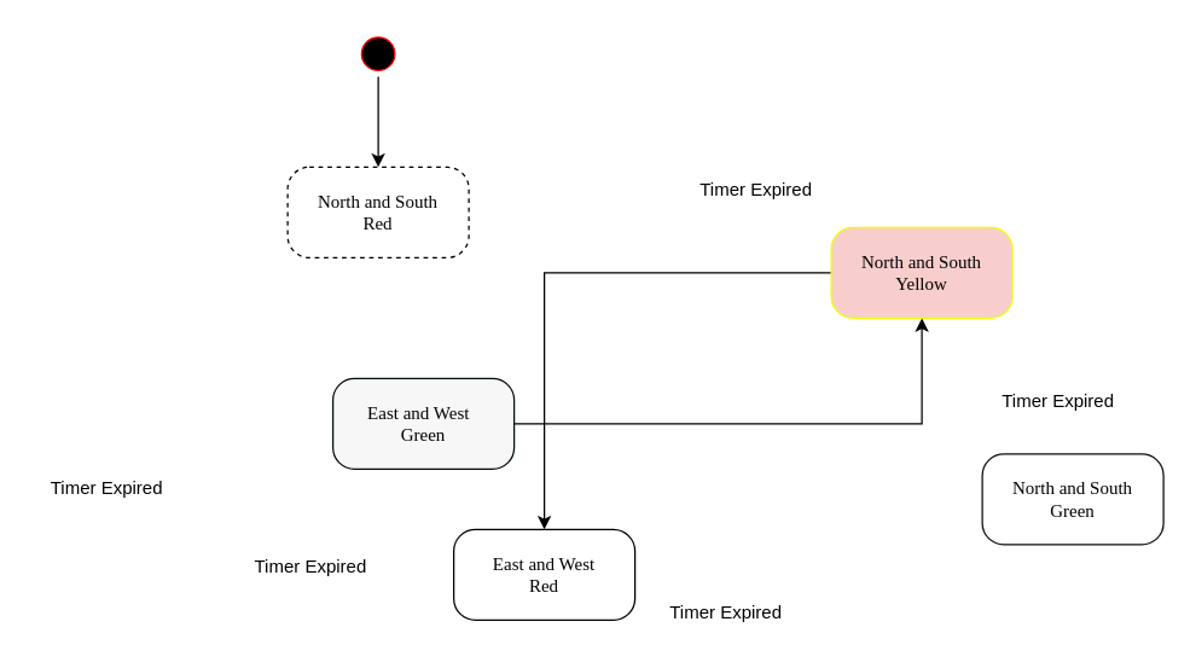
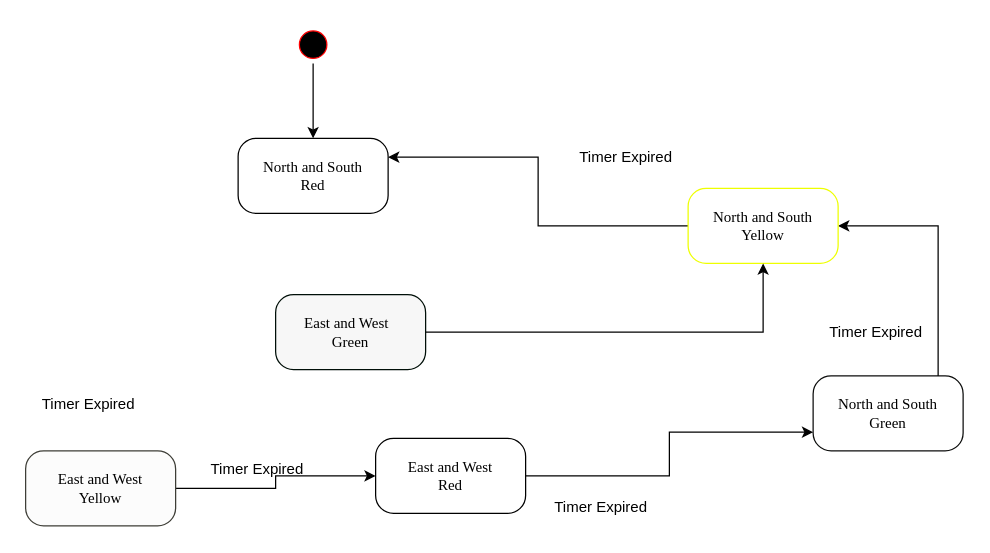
- <mxCell id="4" value="North and South&lt;br&gt;Red" style="rounded=1;whiteSpace=wrap;html=1;arcSize=24;fillColor=default;shadow=0;comic=0;labelBackgroundColor=none;fontFamily=Verdana;fontSize=12;align=center;fillStyle=auto;gradientColor=none;gradientDirection=east;glass=0;dashed=1;" parent="1" vertex="1"><mxGeometry x="190" y="110" width="120" height="60" as="geometry" /></mxCell>
+ <mxCell id="4" value="North and South&lt;br&gt;Red" style="rounded=1;whiteSpace=wrap;html=1;arcSize=24;fillColor=default;shadow=0;comic=0;labelBackgroundColor=none;fontFamily=Verdana;fontSize=12;align=center;fillStyle=auto;gradientColor=none;gradientDirection=east;glass=0;" parent="1" vertex="1"><mxGeometry x="190" y="110" width="120" height="60" as="geometry" /></mxCell>
- <mxCell id="16" value="North and South&lt;br&gt;Yellow" style="rounded=1;whiteSpace=wrap;html=1;arcSize=24;fillColor=#f8cecc;strokeColor=#eeff00;shadow=0;comic=0;labelBackgroundColor=none;fontFamily=Verdana;fontSize=12;fontColor=#000000;align=center;" parent="1" vertex="1"><mxGeometry x="550" y="150" width="120" height="60" as="geometry" /></mxCell>
+ <mxCell id="16" value="North and South&lt;br&gt;Yellow" style="rounded=1;whiteSpace=wrap;html=1;arcSize=24;fillColor=#ffffff;strokeColor=#eeff00;shadow=0;comic=0;labelBackgroundColor=none;fontFamily=Verdana;fontSize=12;fontColor=#000000;align=center;" parent="1" vertex="1"><mxGeometry x="550" y="150" width="120" height="60" as="geometry" /></mxCell>
+ <mxCell id="6" style="edgeStyle=orthogonalEdgeStyle;rounded=0;orthogonalLoop=1;jettySize=auto;html=1;entryX=1;entryY=0.5;entryDx=0;entryDy=0;" parent="1" source="7" target="16" edge="1"><mxGeometry relative="1" as="geometry"><Array as="points"><mxPoint x="750" y="180" /></Array></mxGeometry></mxCell>
- <mxCell id="15" style="edgeStyle=orthogonalEdgeStyle;rounded=0;orthogonalLoop=1;jettySize=auto;html=1;" parent="1" source="16" target="9" edge="1"><mxGeometry relative="1" as="geometry" /></mxCell>
+ <mxCell id="15" style="edgeStyle=orthogonalEdgeStyle;rounded=0;orthogonalLoop=1;jettySize=auto;html=1;entryX=1;entryY=0.25;entryDx=0;entryDy=0;" parent="1" source="16" target="4" edge="1"><mxGeometry relative="1" as="geometry" /></mxCell>
- <mxCell id="5" value="&lt;font color=&quot;#000000&quot;&gt;East and West&amp;nbsp;&amp;nbsp;&lt;br&gt;Green&lt;/font&gt;" style="rounded=1;whiteSpace=wrap;html=1;arcSize=24;fillColor=#f7f7f7;strokeColor=#000f08;shadow=0;comic=0;labelBackgroundColor=none;fontFamily=Verdana;fontSize=12;fontColor=#f4ebeb;align=center;labelBorderColor=none;" parent="1" vertex="1"><mxGeometry x="220" y="250" width="120" height="60" as="geometry" /></mxCell>
+ <mxCell id="5" value="&lt;font color=&quot;#000000&quot;&gt;East and West&amp;nbsp;&amp;nbsp;&lt;br&gt;Green&lt;/font&gt;" style="rounded=1;whiteSpace=wrap;html=1;arcSize=24;fillColor=#f7f7f7;strokeColor=#000f08;shadow=0;comic=0;labelBackgroundColor=none;fontFamily=Verdana;fontSize=12;fontColor=#f4ebeb;align=center;labelBorderColor=none;" parent="1" vertex="1"><mxGeometry x="220" y="235" width="120" height="60" as="geometry" /></mxCell>
+ <mxCell id="8" style="edgeStyle=orthogonalEdgeStyle;rounded=0;orthogonalLoop=1;jettySize=auto;html=1;entryX=0;entryY=0.75;entryDx=0;entryDy=0;" parent="1" source="9" target="7" edge="1"><mxGeometry relative="1" as="geometry" /></mxCell>
+ <mxCell id="2" style="edgeStyle=orthogonalEdgeStyle;rounded=0;orthogonalLoop=1;jettySize=auto;html=1;entryX=0;entryY=0.5;entryDx=0;entryDy=0;" parent="1" source="3" target="9" edge="1"><mxGeometry relative="1" as="geometry" /></mxCell>
+ <mxCell id="3" value="East and West&lt;br&gt;Yellow" style="rounded=1;whiteSpace=wrap;html=1;arcSize=24;fillColor=#fcfcfc;strokeColor=#3e3e37;shadow=0;comic=0;labelBackgroundColor=none;fontFamily=Verdana;fontSize=12;align=center;" parent="1" vertex="1"><mxGeometry x="20" y="360" width="120" height="60" as="geometry" /></mxCell>
